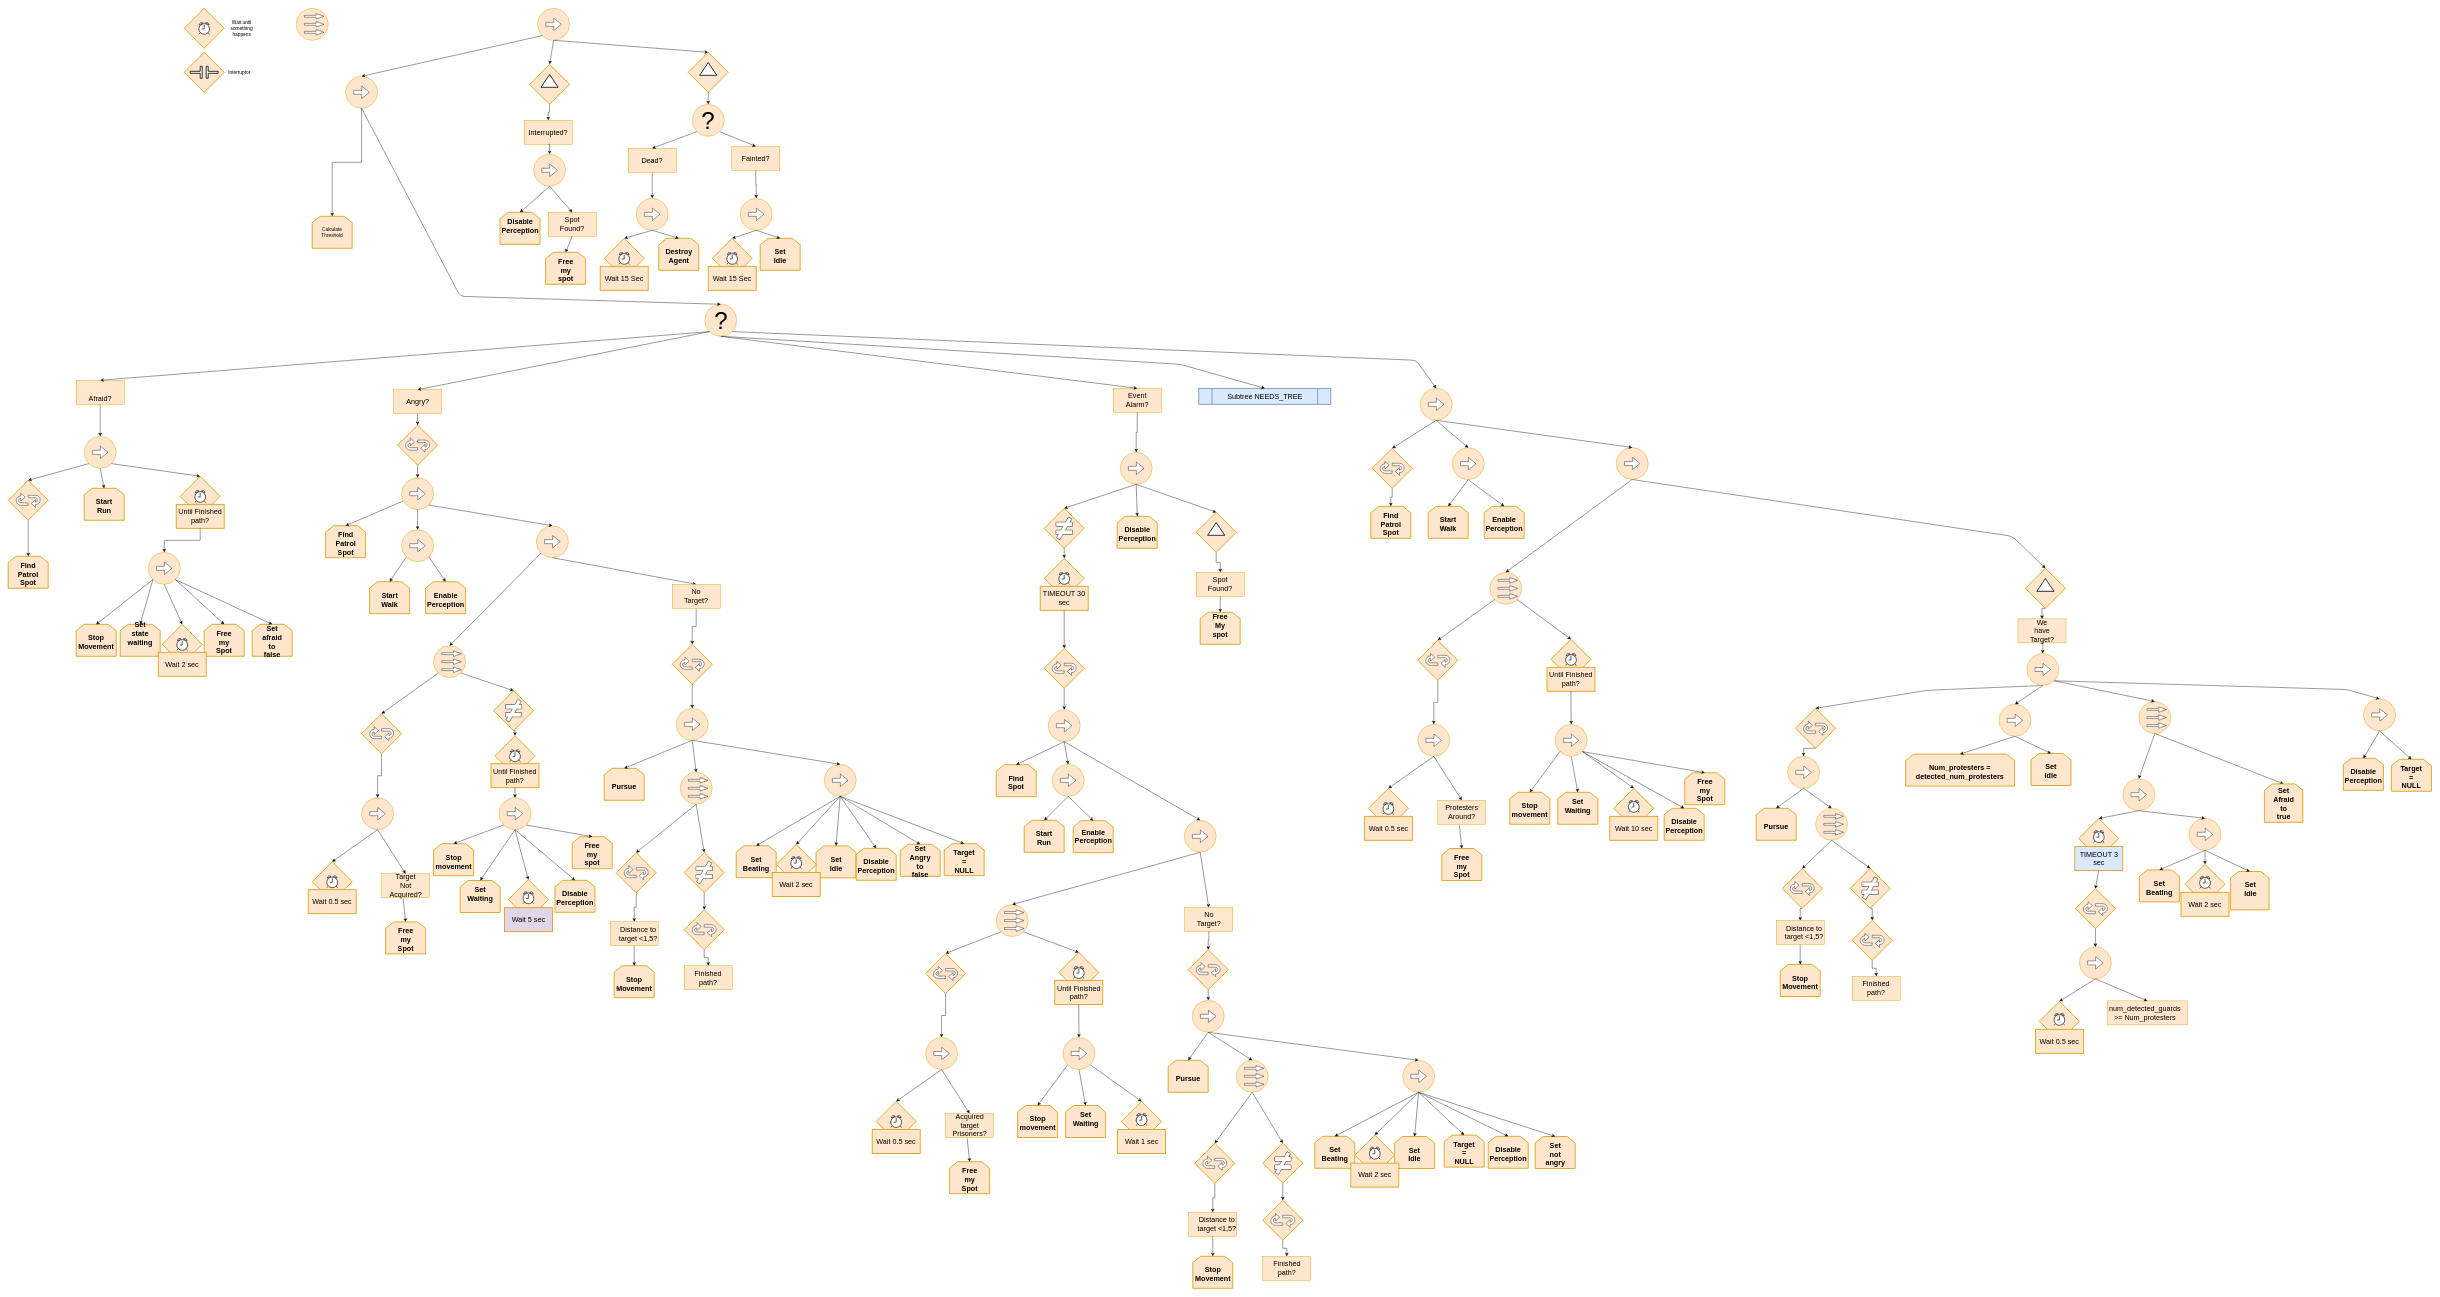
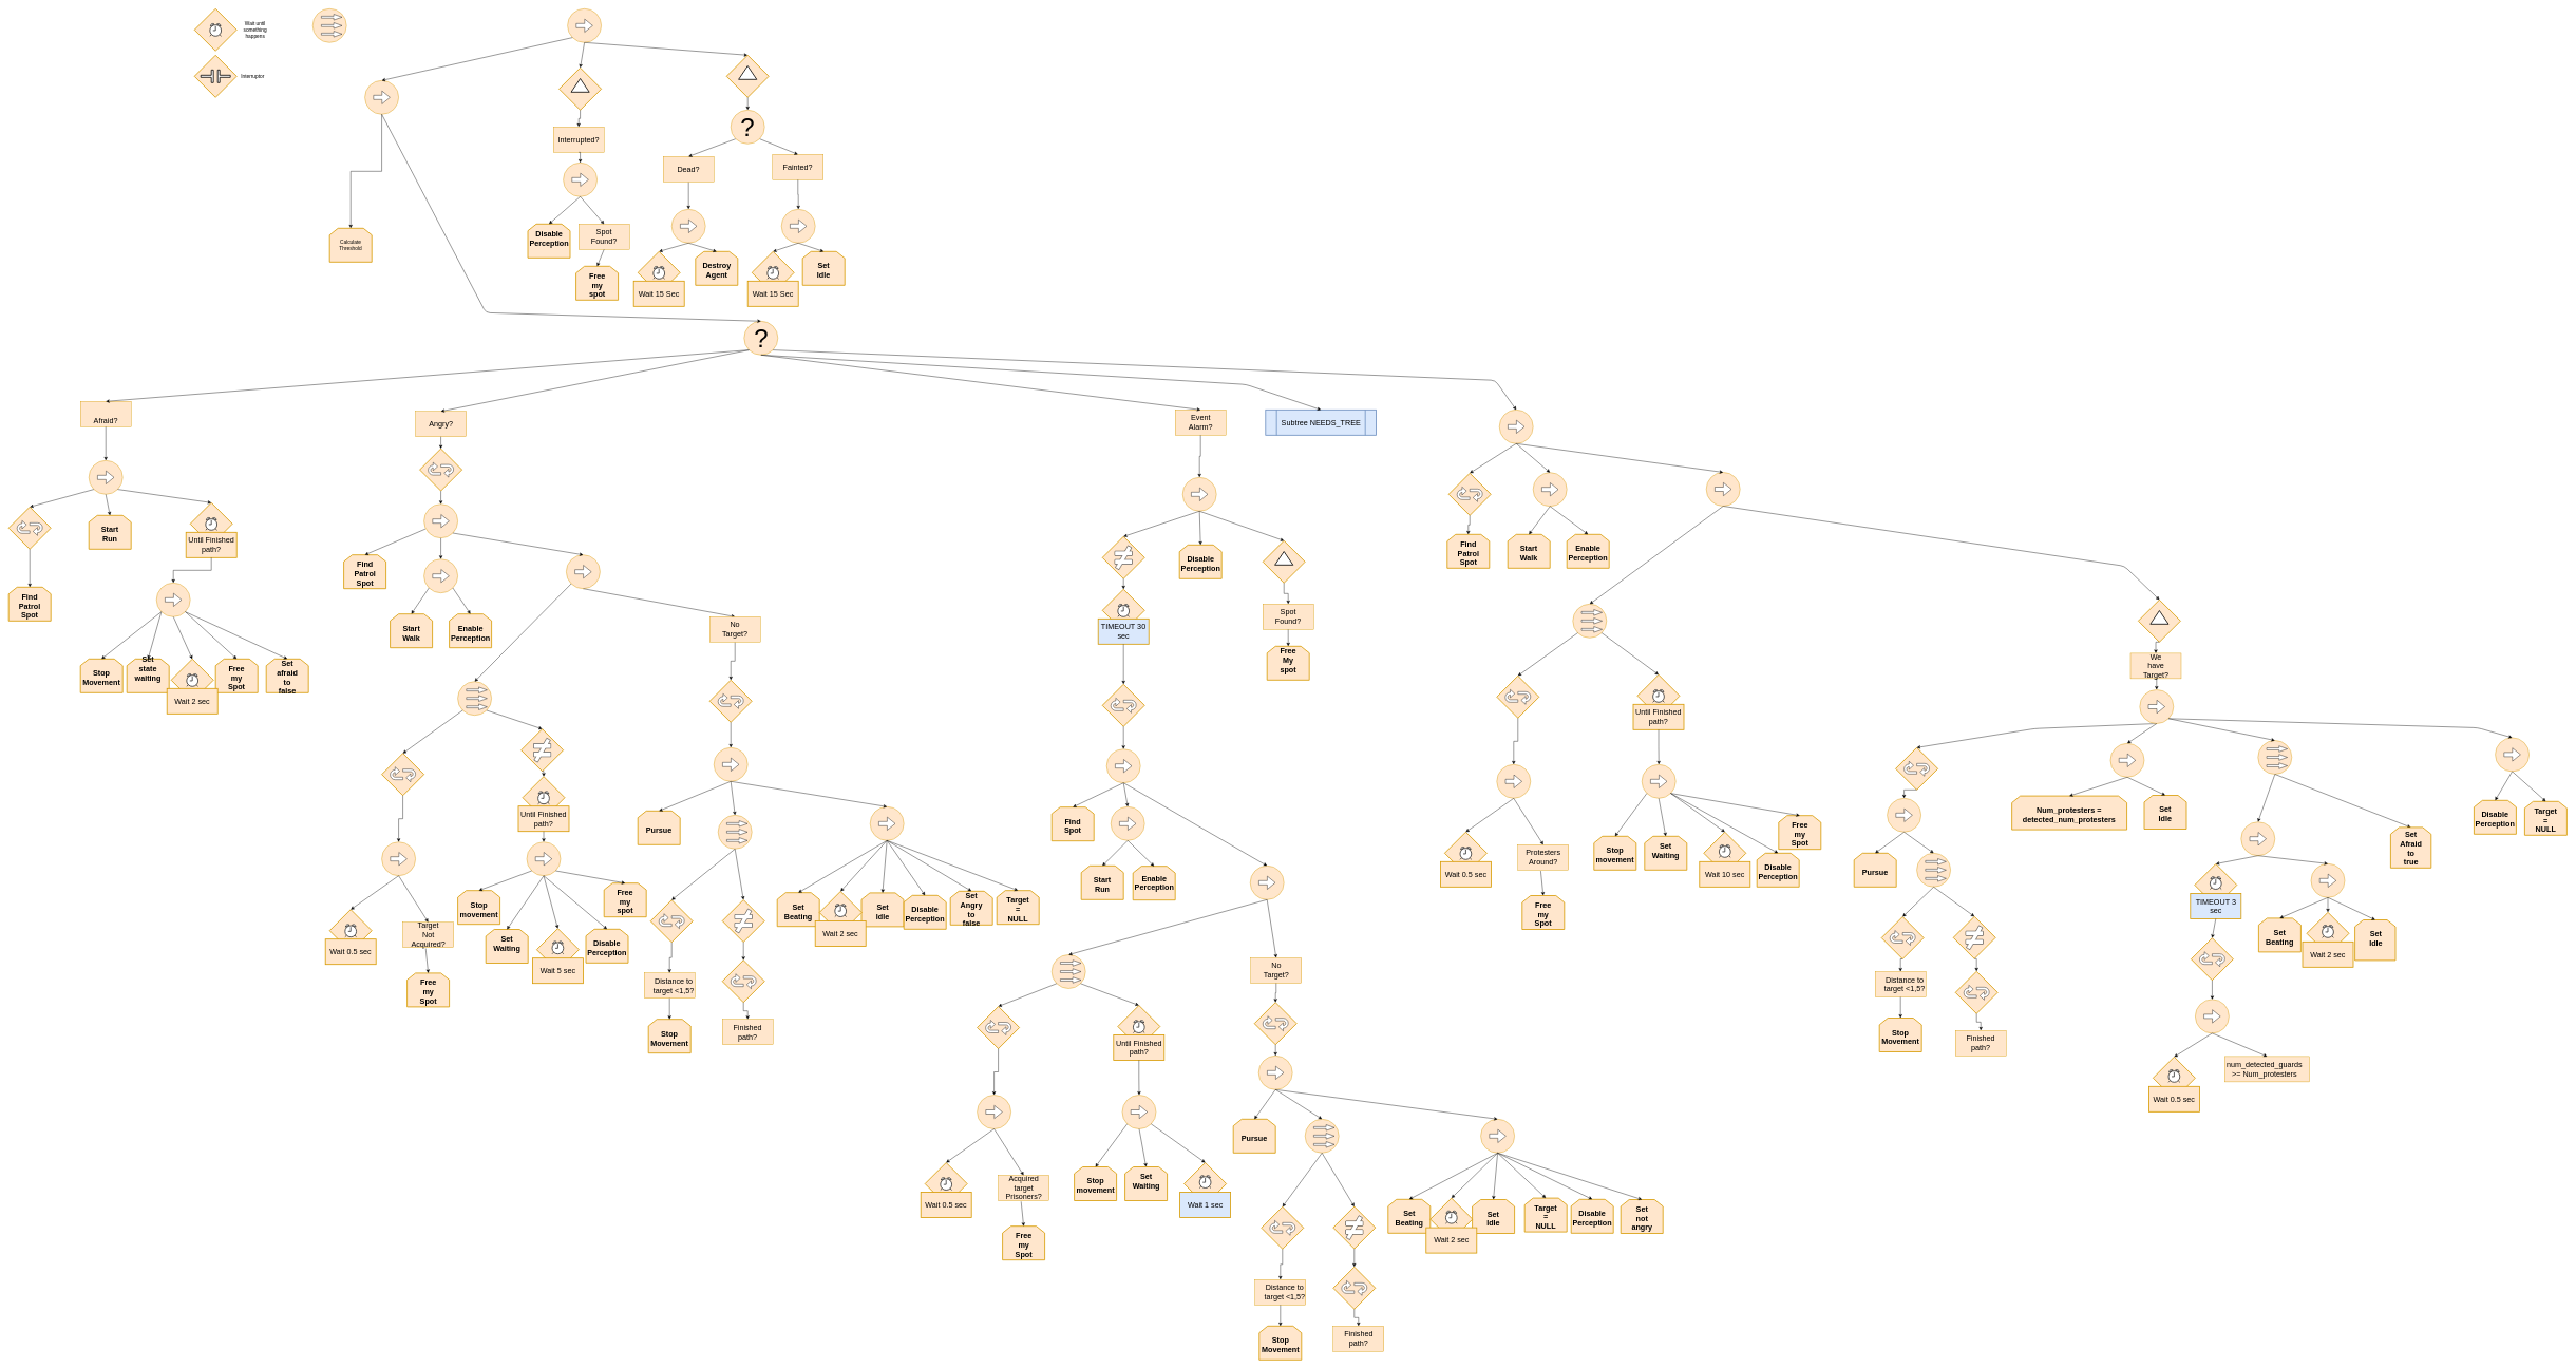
- <mxCell id="463" value="Subtree NEEDS_TREE" style="shape=process;whiteSpace=wrap;html=1;backgroundOutline=1;strokeWidth=2;fontSize=18;fillColor=#dae8fc;strokeColor=#6c8ebf;" parent="1" vertex="1"><mxGeometry x="2996.5" y="970" width="330" height="40" as="geometry" /></mxCell>
+ <mxCell id="463" value="Subtree NEEDS_TREE" style="shape=process;whiteSpace=wrap;html=1;backgroundOutline=1;strokeWidth=2;fontSize=18;fillColor=#dae8fc;strokeColor=#6c8ebf;" parent="1" vertex="1"><mxGeometry x="2996.5" y="970" width="262" height="60" as="geometry" /></mxCell>
- <mxCell id="279" value="TIMEOUT 30 sec" style="rounded=0;whiteSpace=wrap;html=1;strokeColor=#d79b00;strokeWidth=2;fontSize=18;fillColor=#ffe6cc;" parent="275" vertex="1"><mxGeometry y="70" width="120" height="60" as="geometry" /></mxCell>
+ <mxCell id="279" value="TIMEOUT 30 sec" style="rounded=0;whiteSpace=wrap;html=1;strokeColor=#d79b00;strokeWidth=2;fontSize=18;fillColor=#dae8fc;" parent="275" vertex="1"><mxGeometry y="70" width="120" height="60" as="geometry" /></mxCell>
- <mxCell id="174" value="Wait 5 sec" style="rounded=0;whiteSpace=wrap;html=1;strokeColor=#d79b00;strokeWidth=2;fontSize=18;fillColor=#e1d5e7;" parent="170" vertex="1"><mxGeometry y="70" width="120" height="60" as="geometry" /></mxCell>
+ <mxCell id="174" value="Wait 5 sec" style="rounded=0;whiteSpace=wrap;html=1;strokeColor=#d79b00;strokeWidth=2;fontSize=18;fillColor=#ffe6cc;" parent="170" vertex="1"><mxGeometry y="70" width="120" height="60" as="geometry" /></mxCell>
- <mxCell id="379" value="Wait 1 sec" style="rounded=0;whiteSpace=wrap;html=1;strokeColor=#d79b00;strokeWidth=2;fontSize=18;fillColor=#ffe6cc;" parent="375" vertex="1"><mxGeometry y="70" width="120" height="60" as="geometry" /></mxCell>
+ <mxCell id="379" value="Wait 1 sec" style="rounded=0;whiteSpace=wrap;html=1;strokeColor=#d79b00;strokeWidth=2;fontSize=18;fillColor=#dae8fc;" parent="375" vertex="1"><mxGeometry y="70" width="120" height="60" as="geometry" /></mxCell>
